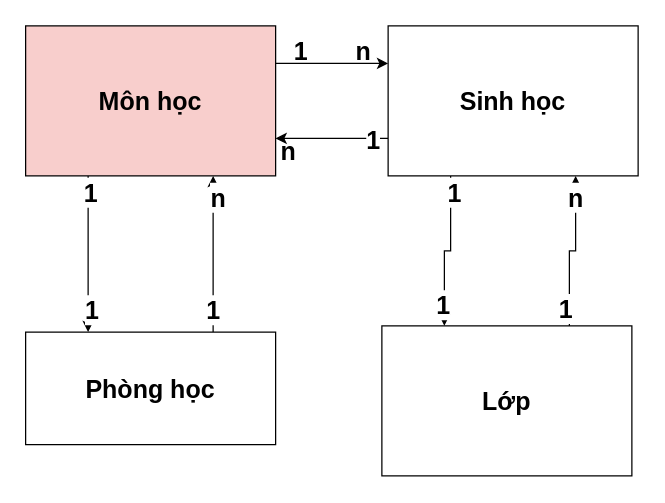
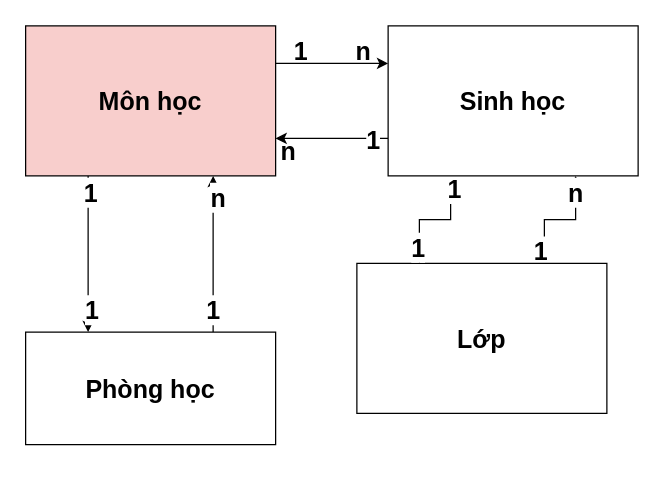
- <mxCell id="5" value="Lớp" style="rounded=0;whiteSpace=wrap;html=1;fontSize=20;fontStyle=1" vertex="1" parent="1"><mxGeometry x="305" y="260" width="200" height="120" as="geometry" /></mxCell>
+ <mxCell id="5" value="Lớp" style="rounded=0;whiteSpace=wrap;html=1;fontSize=20;fontStyle=1" vertex="1" parent="1"><mxGeometry x="285" y="210" width="200" height="120" as="geometry" /></mxCell>
